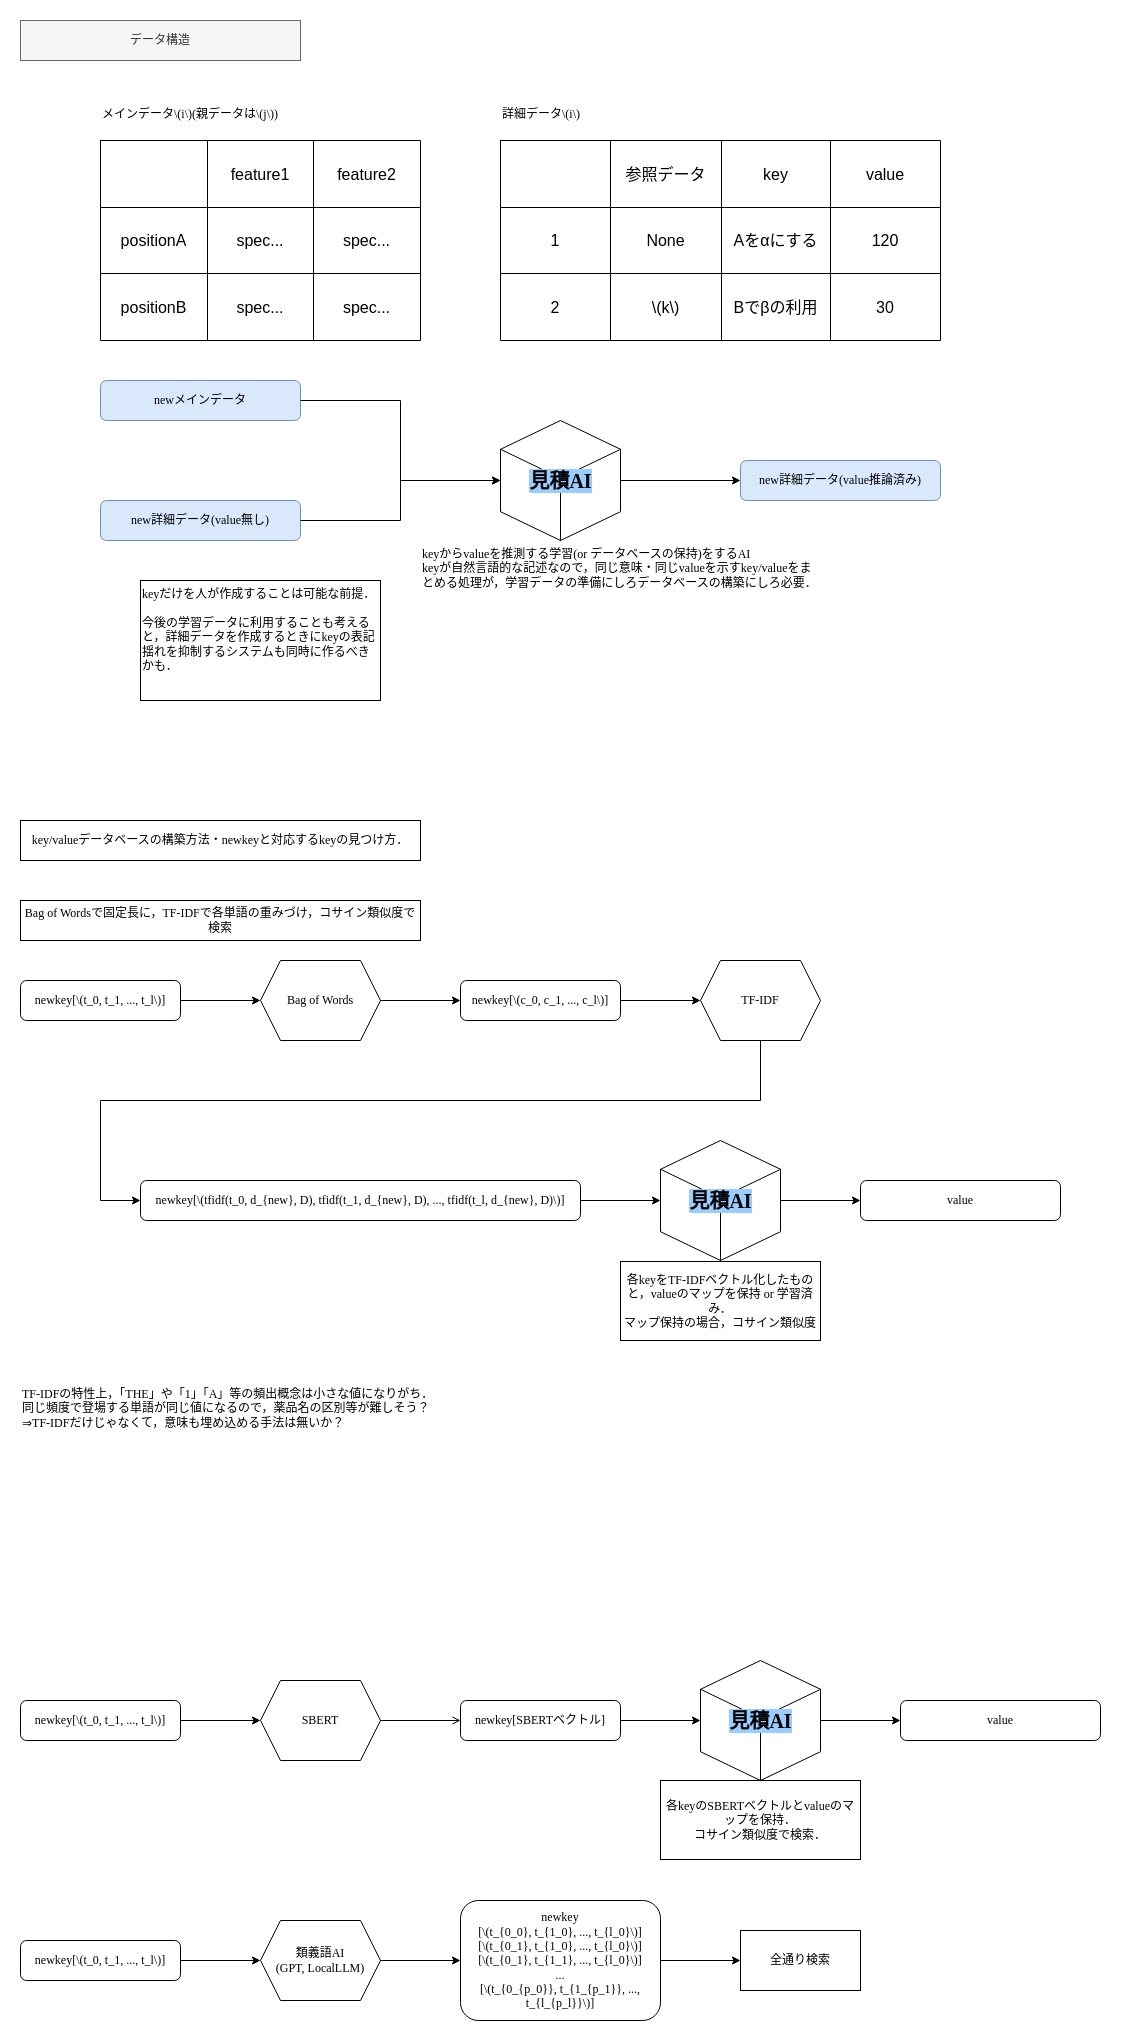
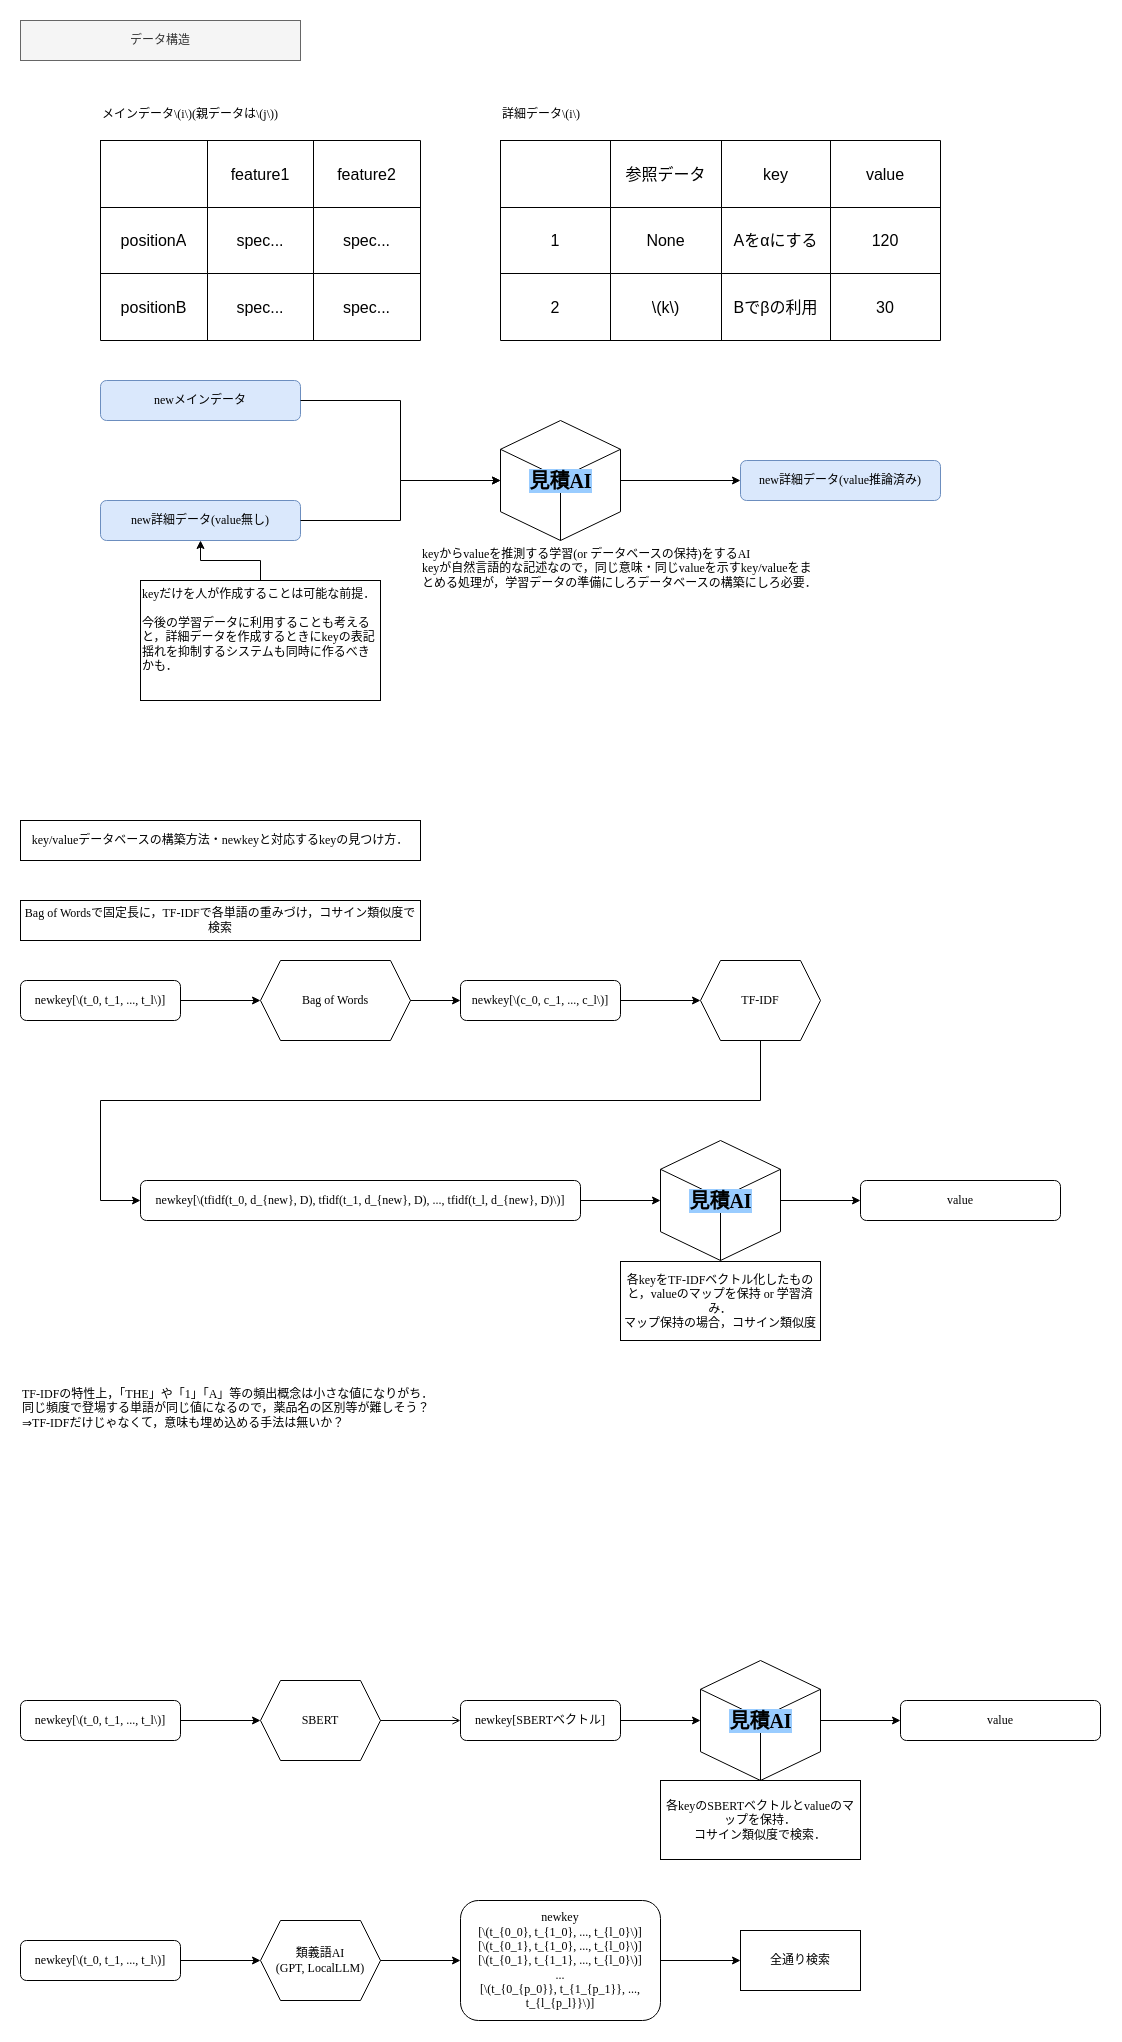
+ <mxCell id="42" style="edgeStyle=orthogonalEdgeStyle;rounded=0;orthogonalLoop=1;jettySize=auto;html=1;entryX=0.5;entryY=1;entryDx=0;entryDy=0;fontFamily=Times New Roman;fontSize=12;fontColor=default;" edge="1" parent="1" source="43" target="36"><mxGeometry relative="1" as="geometry" /></mxCell>
- <mxCell id="48" value="Bag of Words" style="shape=hexagon;perimeter=hexagonPerimeter2;whiteSpace=wrap;html=1;fixedSize=1;rounded=0;align=center;verticalAlign=middle;fontFamily=Times New Roman;fontSize=12;fontColor=default;fillColor=none;gradientColor=none;" vertex="1" parent="1"><mxGeometry x="260" y="960" width="120" height="80" as="geometry" /></mxCell>
+ <mxCell id="48" value="Bag of Words" style="shape=hexagon;perimeter=hexagonPerimeter2;whiteSpace=wrap;html=1;fixedSize=1;rounded=0;align=center;verticalAlign=middle;fontFamily=Times New Roman;fontSize=12;fontColor=default;fillColor=none;gradientColor=none;" vertex="1" parent="1"><mxGeometry x="260" y="960" width="150" height="80" as="geometry" /></mxCell>
